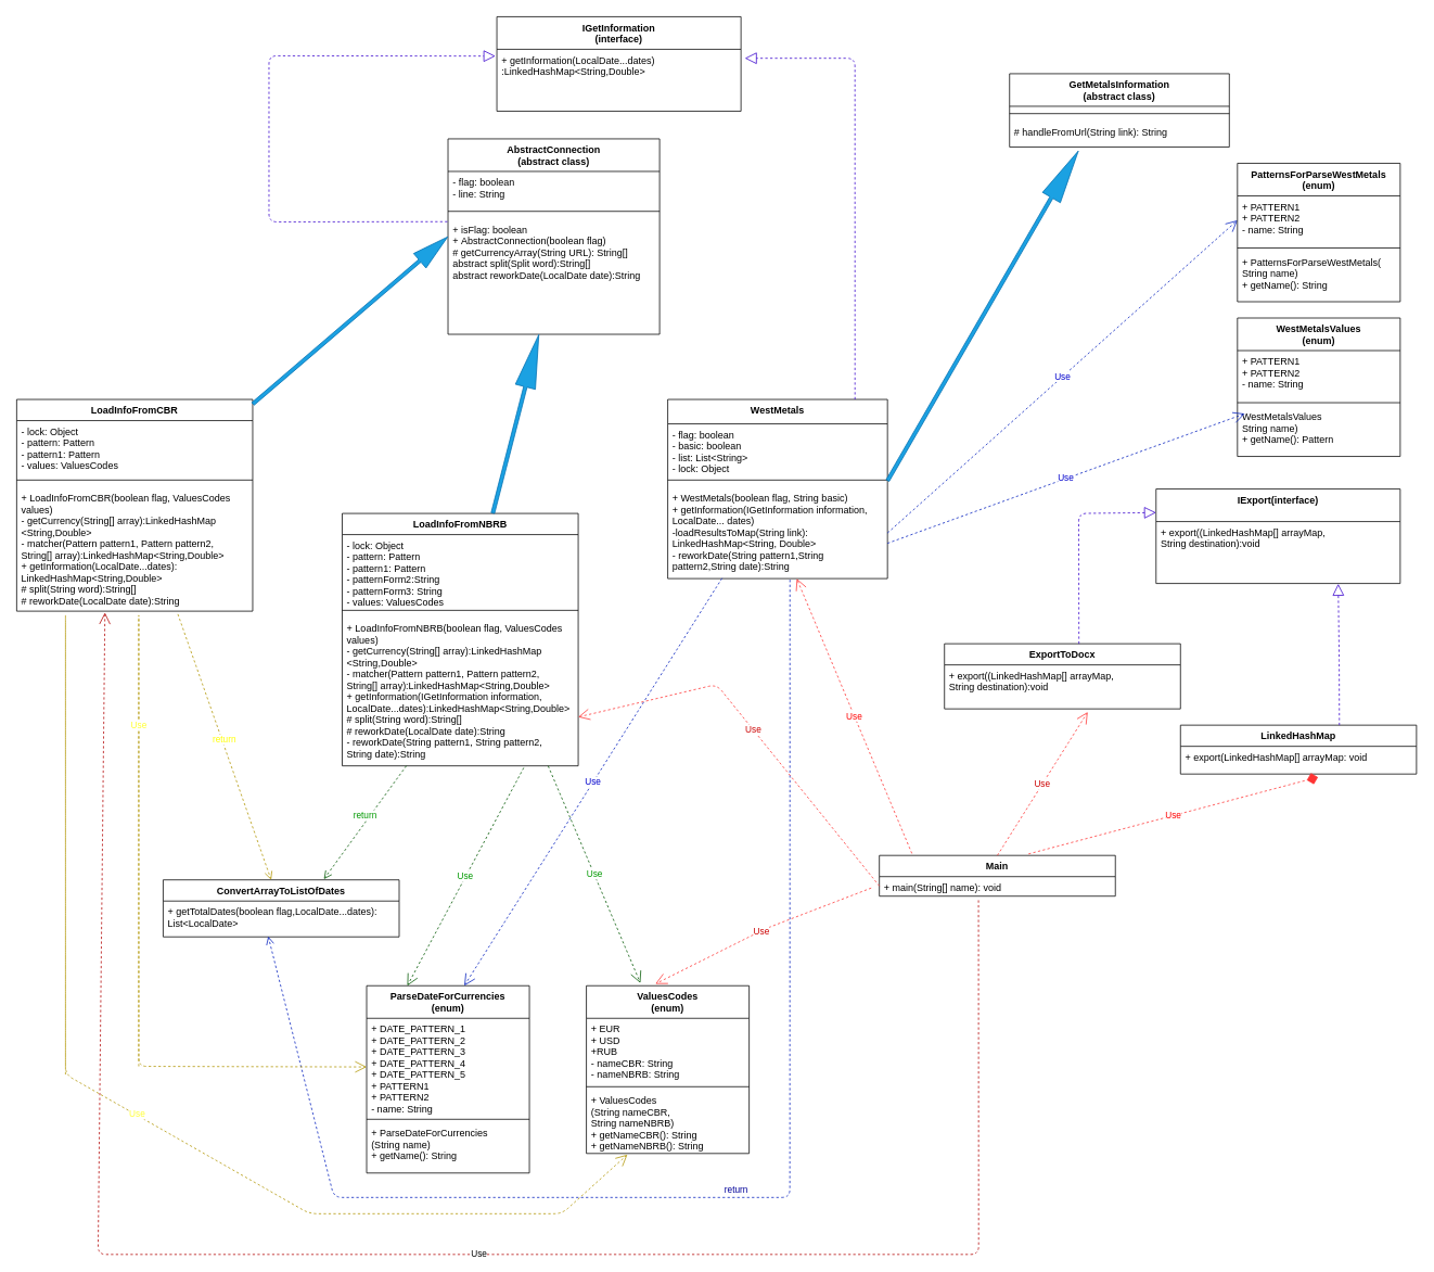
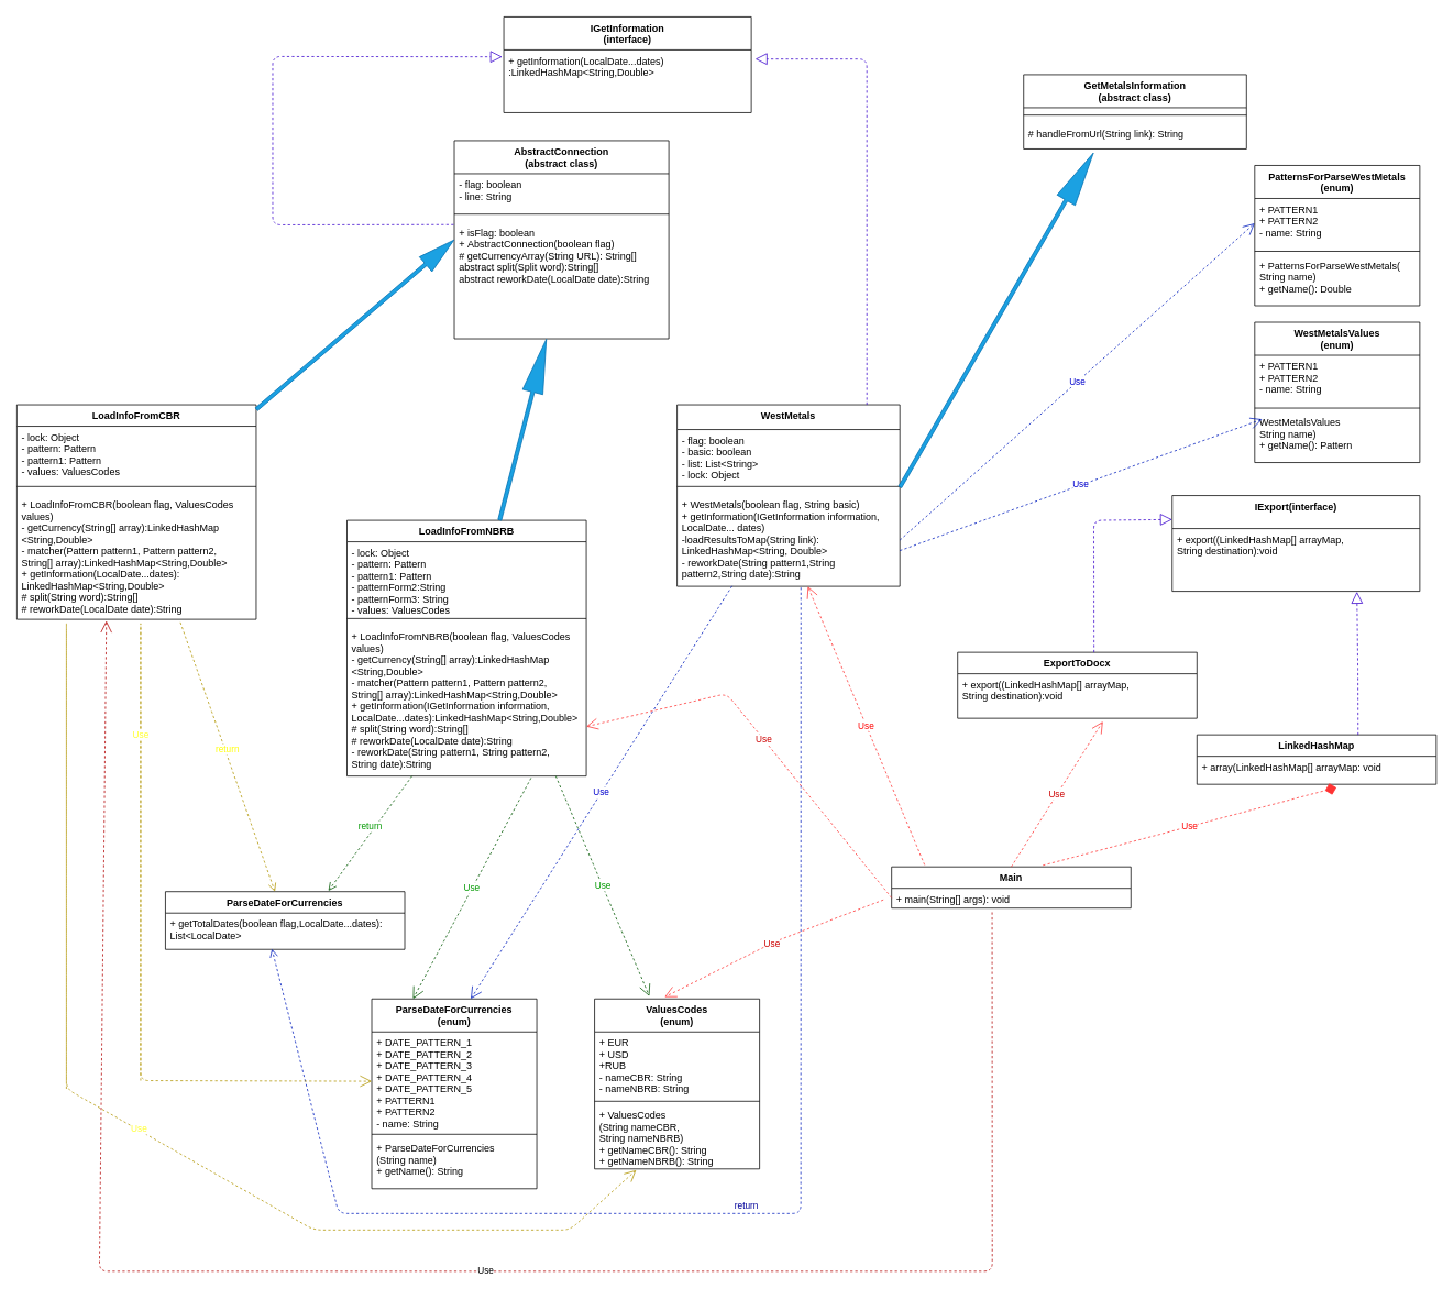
- <mxCell id="58" value="+ PatternsForParseWestMetals(&#10;String name)&#10;+ getName(): String" style="text;strokeColor=none;fillColor=none;align=left;verticalAlign=top;spacingLeft=4;spacingRight=4;overflow=hidden;rotatable=0;points=[[0,0.5],[1,0.5]];portConstraint=eastwest;" vertex="1" parent="55"><mxGeometry y="108" width="200" height="62" as="geometry" /></mxCell>
+ <mxCell id="58" value="+ PatternsForParseWestMetals(&#10;String name)&#10;+ getName(): Double" style="text;strokeColor=none;fillColor=none;align=left;verticalAlign=top;spacingLeft=4;spacingRight=4;overflow=hidden;rotatable=0;points=[[0,0.5],[1,0.5]];portConstraint=eastwest;" vertex="1" parent="55"><mxGeometry y="108" width="200" height="62" as="geometry" /></mxCell>
- <mxCell id="23" value="+ export(LinkedHashMap[] arrayMap: void&#10;&#10;" style="text;strokeColor=none;fillColor=none;align=left;verticalAlign=top;spacingLeft=4;spacingRight=4;overflow=hidden;rotatable=0;points=[[0,0.5],[1,0.5]];portConstraint=eastwest;" parent="22" vertex="1"><mxGeometry y="26" width="290" height="34" as="geometry" /></mxCell>
+ <mxCell id="23" value="+ array(LinkedHashMap[] arrayMap: void&#10;&#10;" style="text;strokeColor=none;fillColor=none;align=left;verticalAlign=top;spacingLeft=4;spacingRight=4;overflow=hidden;rotatable=0;points=[[0,0.5],[1,0.5]];portConstraint=eastwest;" parent="22" vertex="1"><mxGeometry y="26" width="290" height="34" as="geometry" /></mxCell>
- <mxCell id="31" value="+ main(String[] name): void&#10;&#10;" style="text;strokeColor=none;fillColor=none;align=left;verticalAlign=top;spacingLeft=4;spacingRight=4;overflow=hidden;rotatable=0;points=[[0,0.5],[1,0.5]];portConstraint=eastwest;" parent="30" vertex="1"><mxGeometry y="26" width="290" height="24" as="geometry" /></mxCell>
+ <mxCell id="31" value="+ main(String[] args): void&#10;&#10;" style="text;strokeColor=none;fillColor=none;align=left;verticalAlign=top;spacingLeft=4;spacingRight=4;overflow=hidden;rotatable=0;points=[[0,0.5],[1,0.5]];portConstraint=eastwest;" parent="30" vertex="1"><mxGeometry y="26" width="290" height="24" as="geometry" /></mxCell>
- <mxCell id="16" value="ConvertArrayToListOfDates" style="swimlane;fontStyle=1;align=center;verticalAlign=top;childLayout=stackLayout;horizontal=1;startSize=26;horizontalStack=0;resizeParent=1;resizeParentMax=0;resizeLast=0;collapsible=1;marginBottom=0;labelBackgroundColor=#FFFFFF;" parent="1" vertex="1"><mxGeometry x="200" y="1080" width="290" height="70" as="geometry" /></mxCell>
+ <mxCell id="16" value="ParseDateForCurrencies" style="swimlane;fontStyle=1;align=center;verticalAlign=top;childLayout=stackLayout;horizontal=1;startSize=26;horizontalStack=0;resizeParent=1;resizeParentMax=0;resizeLast=0;collapsible=1;marginBottom=0;labelBackgroundColor=#FFFFFF;" parent="1" vertex="1"><mxGeometry x="200" y="1080" width="290" height="70" as="geometry" /></mxCell>
